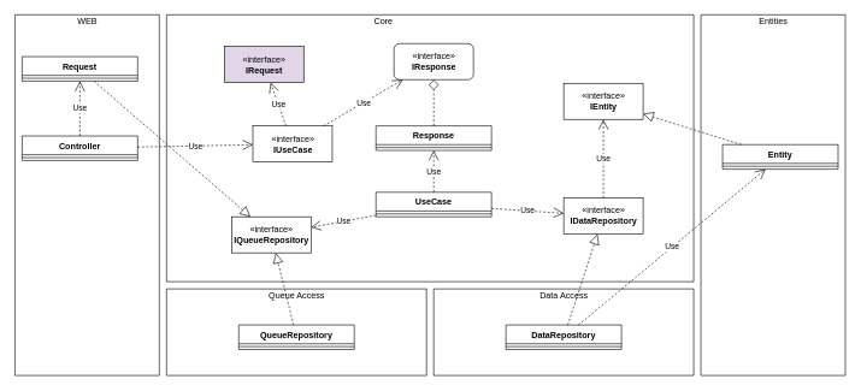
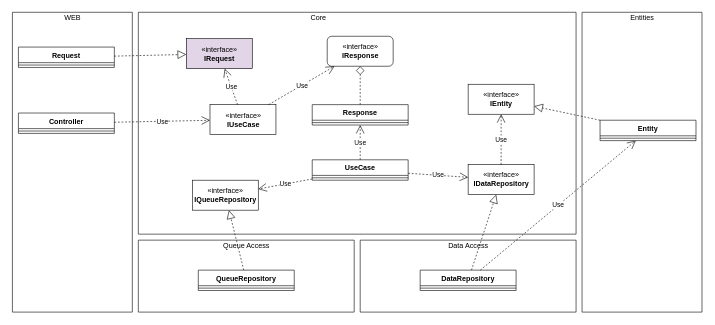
- <mxCell id="16" value="«interface»&lt;br&gt;&lt;b&gt;IEntity&lt;/b&gt;" style="html=1;" parent="9" vertex="1"><mxGeometry x="550" y="95" width="110" height="50" as="geometry" /></mxCell>
+ <mxCell id="16" value="«interface»&lt;br&gt;&lt;b&gt;IEntity&lt;/b&gt;" style="html=1;" parent="9" vertex="1"><mxGeometry x="550" y="120" width="110" height="50" as="geometry" /></mxCell>
- <mxCell id="8" value="Use" style="endArrow=open;endSize=12;dashed=1;html=1;rounded=0;" parent="2" source="4" target="6" edge="1"><mxGeometry width="160" relative="1" as="geometry"><mxPoint x="390" y="220" as="sourcePoint" /><mxPoint x="550" y="220" as="targetPoint" /></mxGeometry></mxCell>
- <mxCell id="40" value="" style="endArrow=block;dashed=1;endFill=0;endSize=12;html=1;rounded=0;" parent="1" source="6" target="26" edge="1"><mxGeometry width="160" relative="1" as="geometry"><mxPoint x="650" y="240" as="sourcePoint" /><mxPoint x="810" y="240" as="targetPoint" /></mxGeometry></mxCell>
+ <mxCell id="40" value="" style="endArrow=block;dashed=1;endFill=0;endSize=12;html=1;rounded=0;" parent="1" source="6" target="18" edge="1"><mxGeometry width="160" relative="1" as="geometry"><mxPoint x="650" y="240" as="sourcePoint" /><mxPoint x="810" y="240" as="targetPoint" /></mxGeometry></mxCell>
